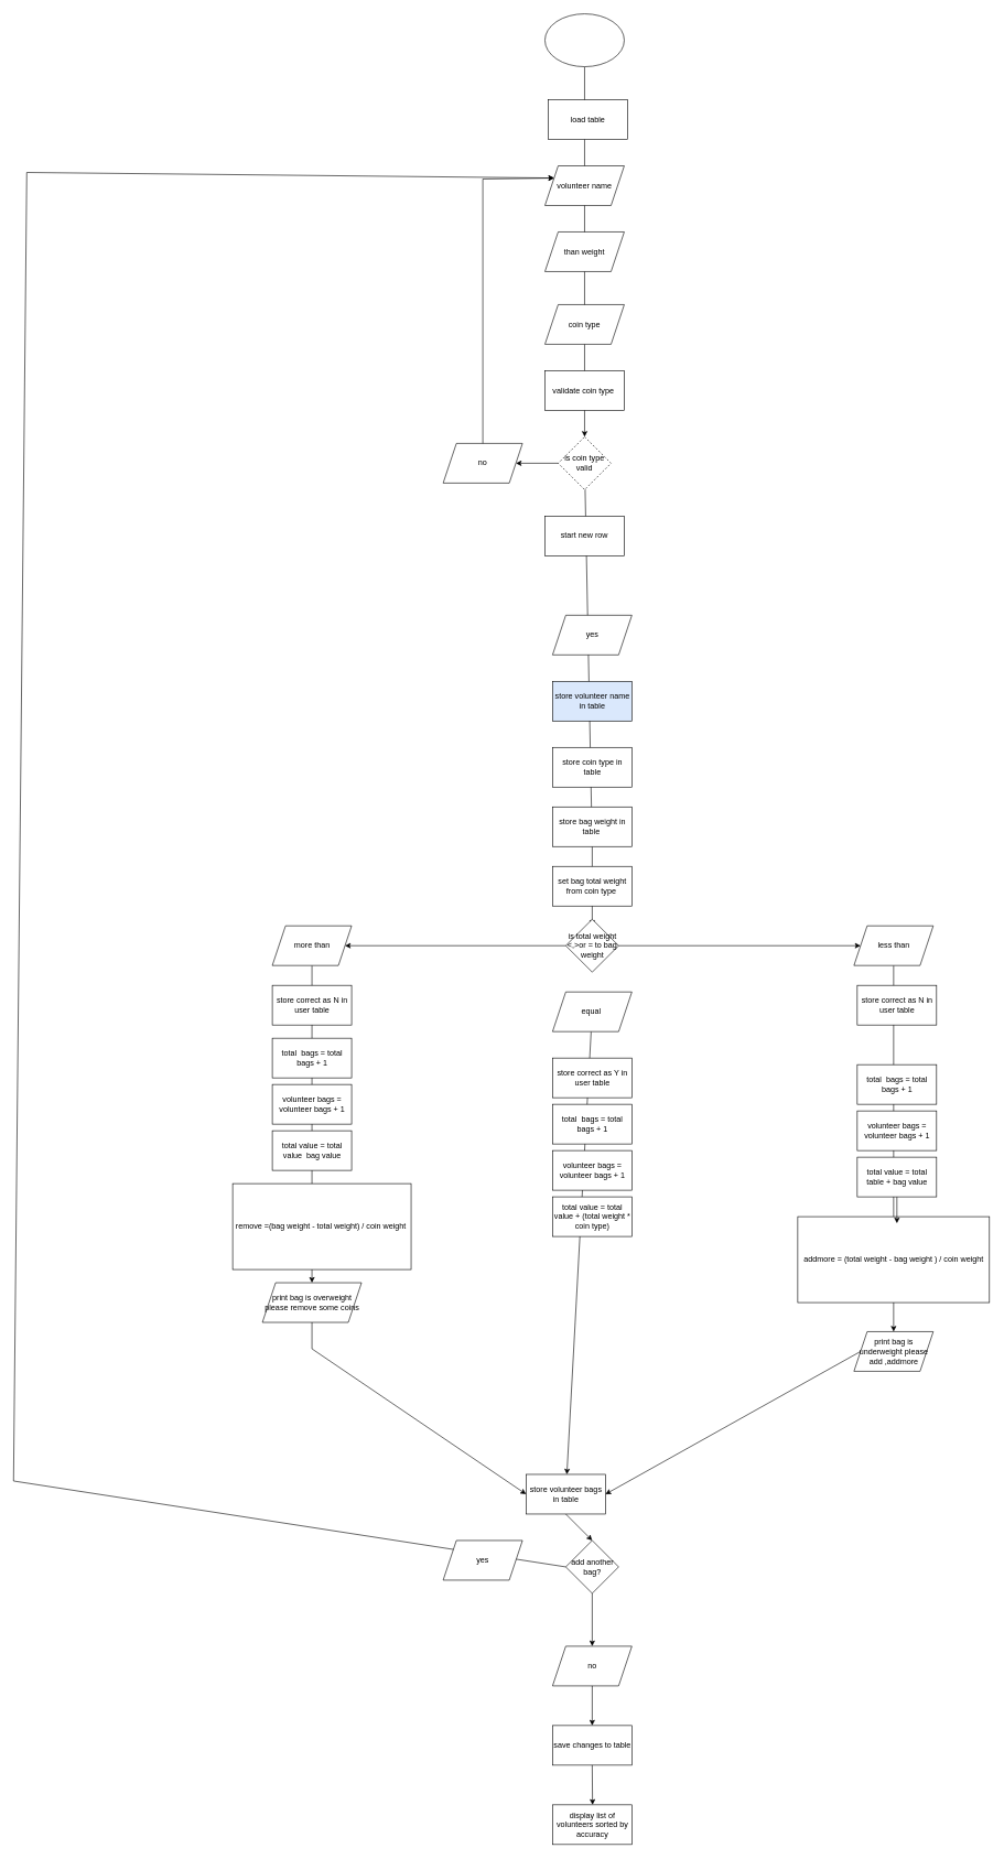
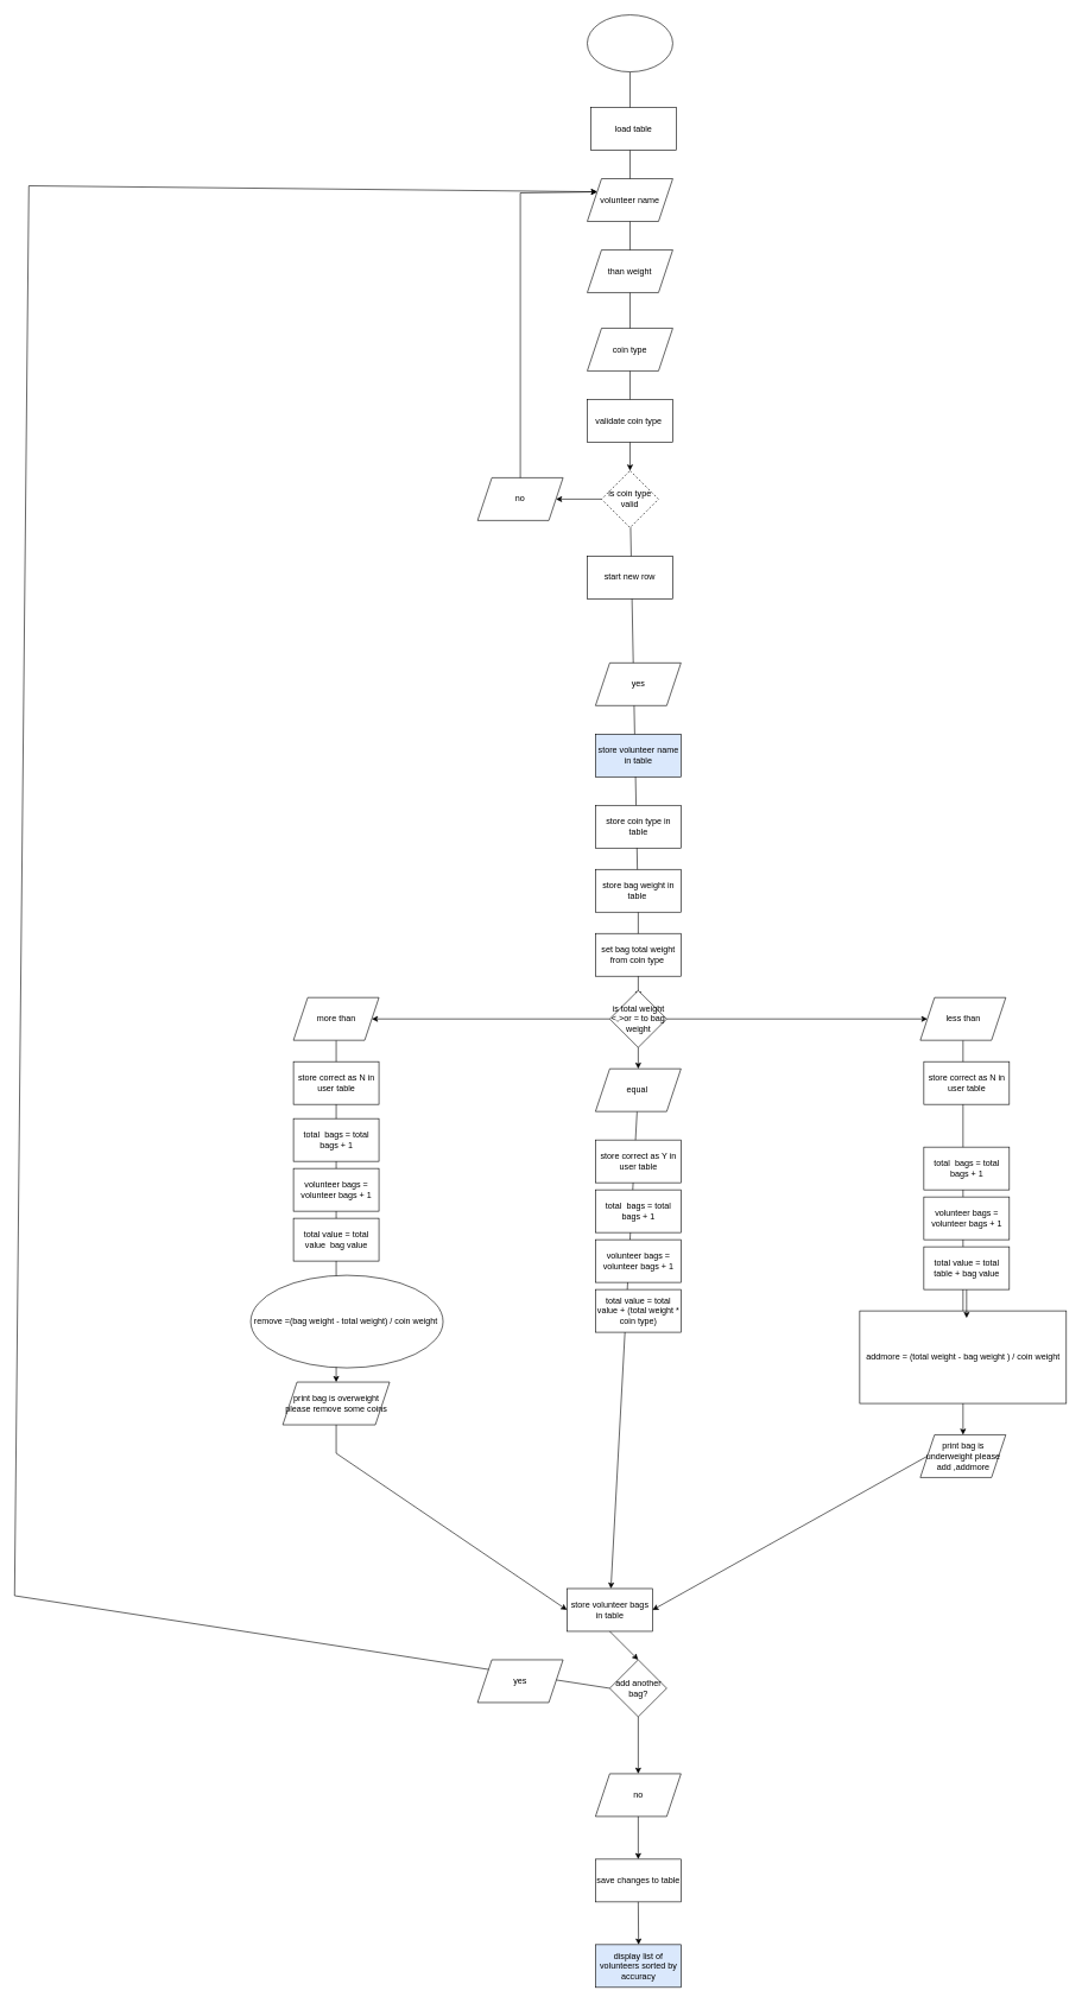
+ <mxCell id="28" value="" style="endArrow=classic;html=1;rounded=0;exitX=0.5;exitY=1;exitDx=0;exitDy=0;entryX=0.5;entryY=0;entryDx=0;entryDy=0;" edge="1" parent="1" source="22" target="25"><mxGeometry width="50" height="50" relative="1" as="geometry"><mxPoint x="941.5" y="1500" as="sourcePoint" /><mxPoint x="991.5" y="1450" as="targetPoint" /></mxGeometry></mxCell>
- <mxCell id="33" value="remove =(bag weight - total weight) / coin weight&amp;nbsp;" style="rounded=0;whiteSpace=wrap;html=1;" vertex="1" parent="1"><mxGeometry x="351.5" y="1790" width="270" height="130" as="geometry" /></mxCell>
+ <mxCell id="33" value="remove =(bag weight - total weight) / coin weight&amp;nbsp;" style="ellipse;whiteSpace=wrap;html=1;" vertex="1" parent="1"><mxGeometry x="351.5" y="1790" width="270" height="130" as="geometry" /></mxCell>
- <mxCell id="59" value="display list of volunteers sorted by accuracy" style="rounded=0;whiteSpace=wrap;html=1;" vertex="1" parent="1"><mxGeometry x="836" y="2730" width="120" height="60" as="geometry" /></mxCell>
+ <mxCell id="59" value="display list of volunteers sorted by accuracy" style="rounded=0;whiteSpace=wrap;html=1;fillColor=#dae8fc;" vertex="1" parent="1"><mxGeometry x="836" y="2730" width="120" height="60" as="geometry" /></mxCell>
